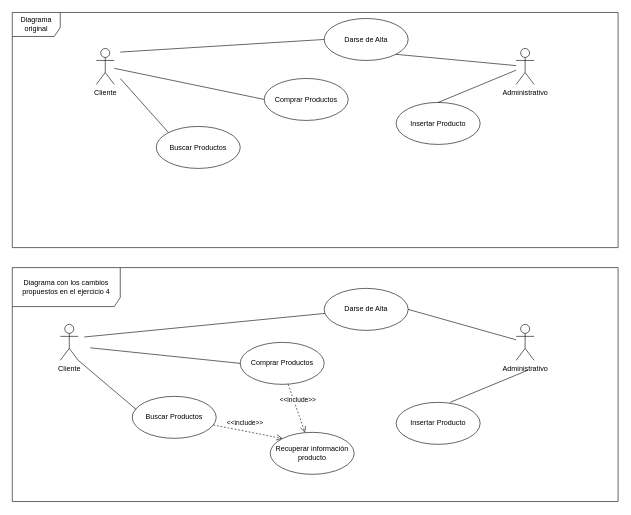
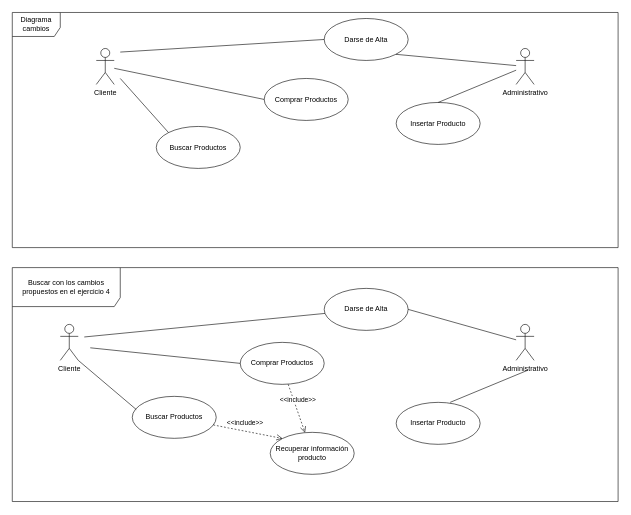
- <mxCell id="2" value="Diagrama original" style="shape=umlFrame;whiteSpace=wrap;html=1;width=80;height=40;" parent="1" vertex="1"><mxGeometry x="20" y="20" width="1010" height="392" as="geometry" /></mxCell>
+ <mxCell id="2" value="Diagrama cambios" style="shape=umlFrame;whiteSpace=wrap;html=1;width=80;height=40;" parent="1" vertex="1"><mxGeometry x="20" y="20" width="1010" height="392" as="geometry" /></mxCell>
- <mxCell id="14" value="Diagrama con los cambios propuestos en el ejercicio 4" style="shape=umlFrame;whiteSpace=wrap;html=1;width=180;height=65;" parent="1" vertex="1"><mxGeometry x="20" y="445.33" width="1010" height="390" as="geometry" /></mxCell>
+ <mxCell id="14" value="Buscar con los cambios propuestos en el ejercicio 4" style="shape=umlFrame;whiteSpace=wrap;html=1;width=180;height=65;" parent="1" vertex="1"><mxGeometry x="20" y="445.33" width="1010" height="390" as="geometry" /></mxCell>
